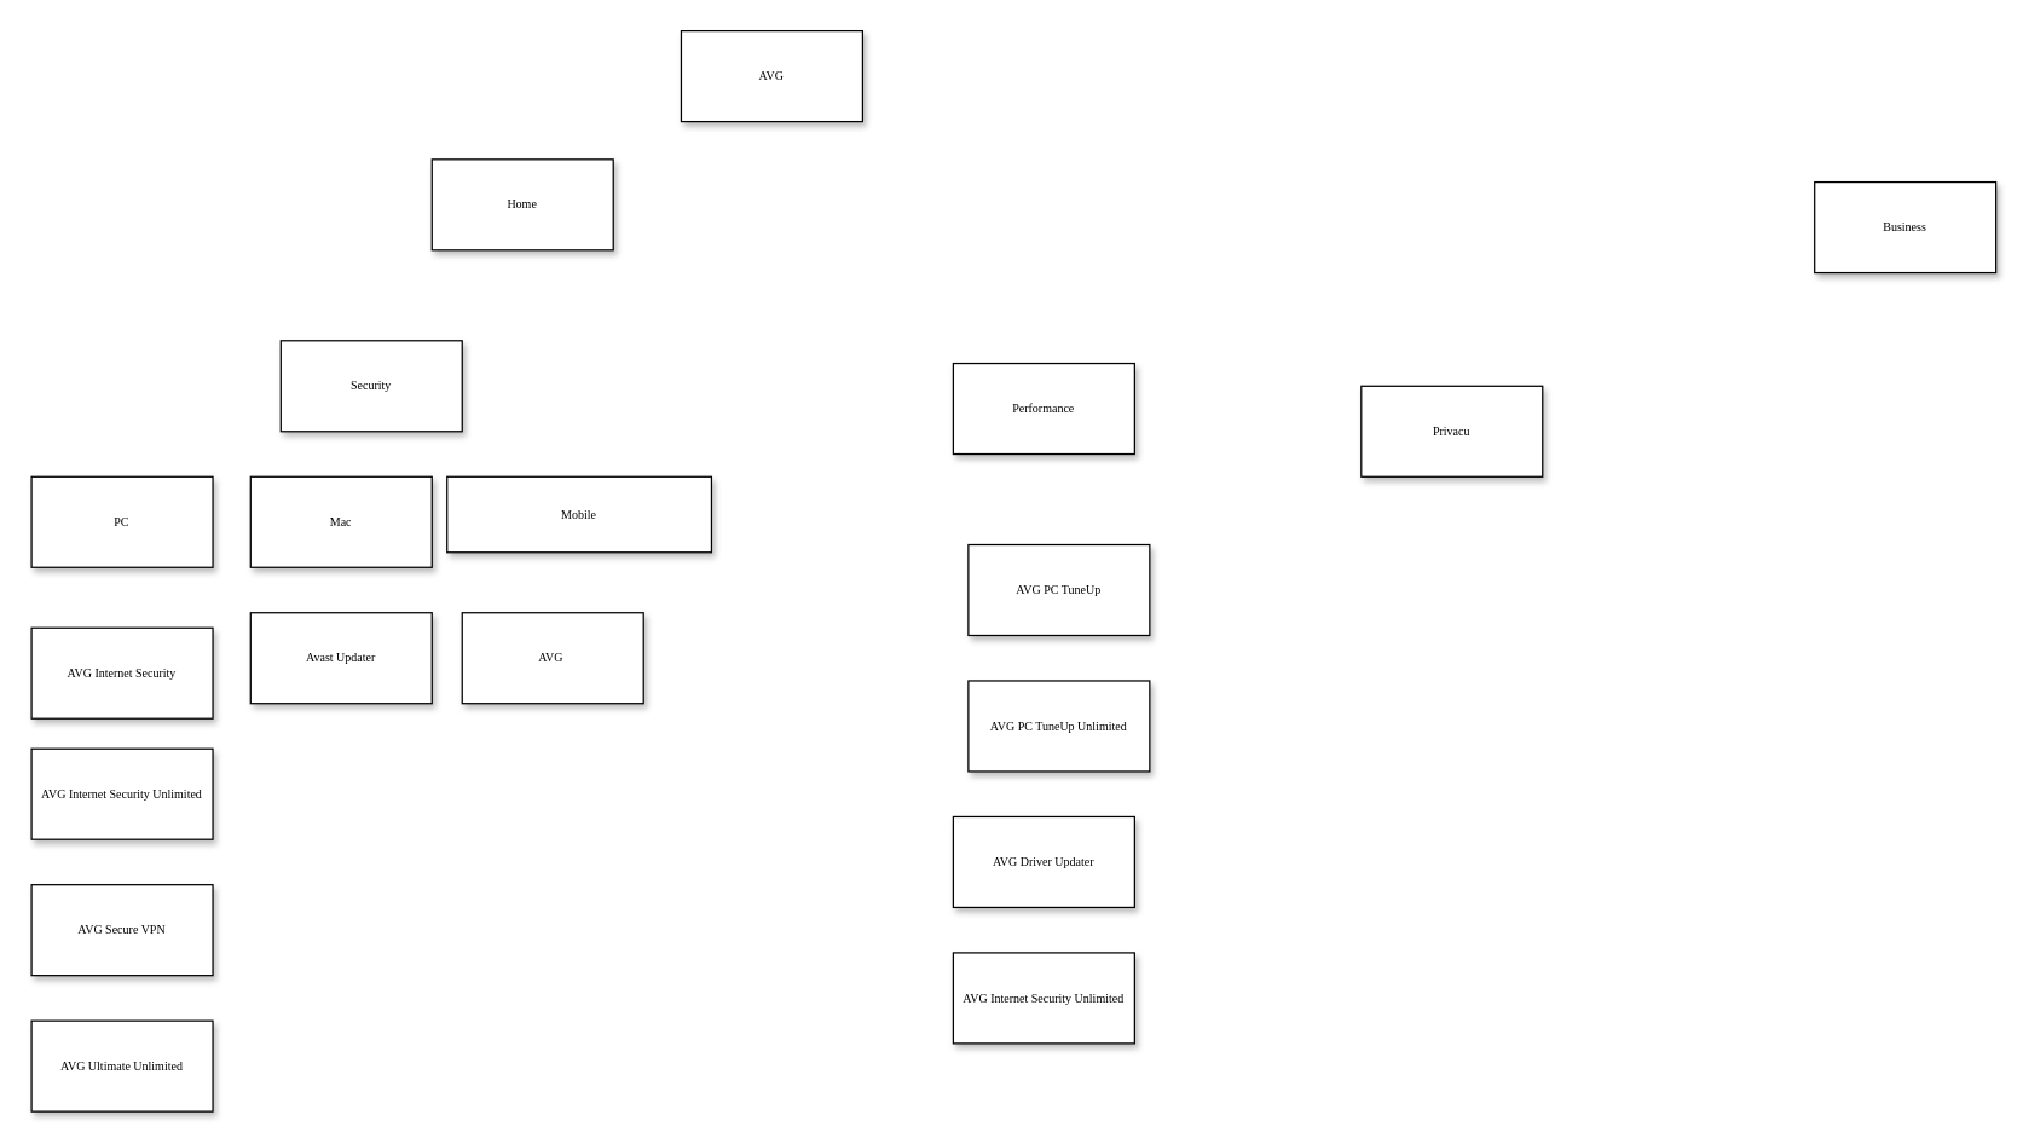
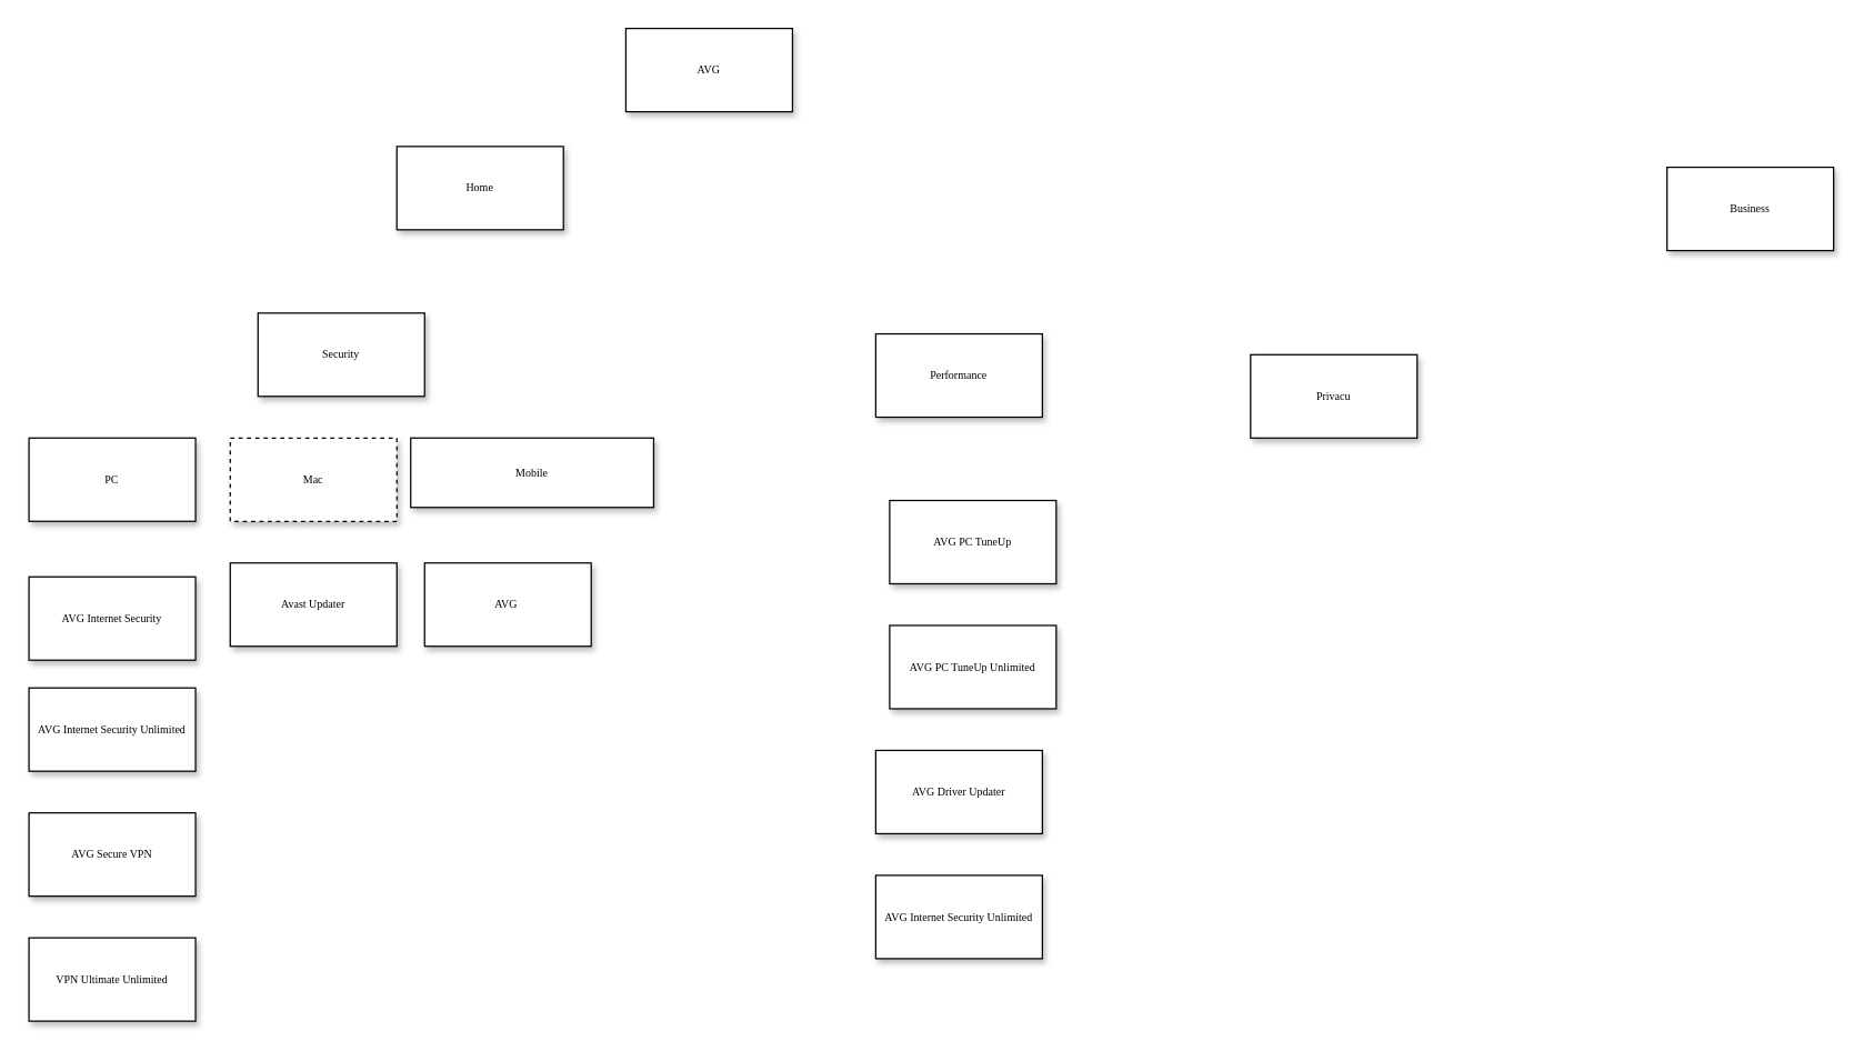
- <mxCell id="10" value="Mac" style="rounded=0;whiteSpace=wrap;html=1;shadow=1;labelBackgroundColor=none;strokeColor=#000000;strokeWidth=1;fillColor=#ffffff;fontFamily=Verdana;fontSize=8;fontColor=#000000;align=center;" vertex="1" parent="1"><mxGeometry x="165" y="315" width="120" height="60" as="geometry" /></mxCell>
+ <mxCell id="10" value="Mac" style="rounded=0;whiteSpace=wrap;html=1;shadow=1;labelBackgroundColor=none;strokeColor=#000000;strokeWidth=1;fillColor=#ffffff;fontFamily=Verdana;fontSize=8;fontColor=#000000;align=center;dashed=1;" vertex="1" parent="1"><mxGeometry x="165" y="315" width="120" height="60" as="geometry" /></mxCell>
- <mxCell id="8" value="AVG Ultimate Unlimited" style="rounded=0;whiteSpace=wrap;html=1;shadow=1;labelBackgroundColor=none;strokeColor=#000000;strokeWidth=1;fillColor=#ffffff;fontFamily=Verdana;fontSize=8;fontColor=#000000;align=center;" vertex="1" parent="1"><mxGeometry x="20" y="675" width="120" height="60" as="geometry" /></mxCell>
+ <mxCell id="8" value="VPN Ultimate Unlimited" style="rounded=0;whiteSpace=wrap;html=1;shadow=1;labelBackgroundColor=none;strokeColor=#000000;strokeWidth=1;fillColor=#ffffff;fontFamily=Verdana;fontSize=8;fontColor=#000000;align=center;" vertex="1" parent="1"><mxGeometry x="20" y="675" width="120" height="60" as="geometry" /></mxCell>
